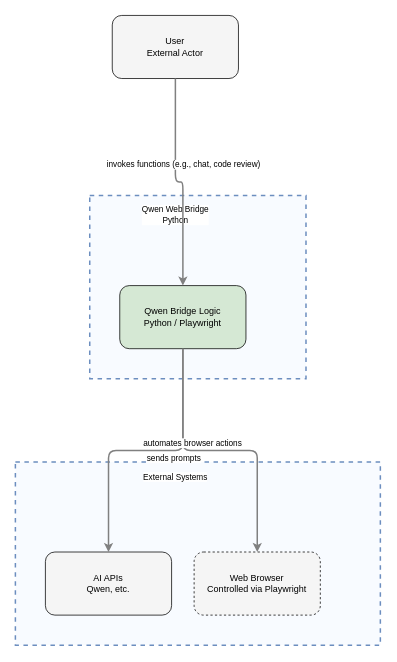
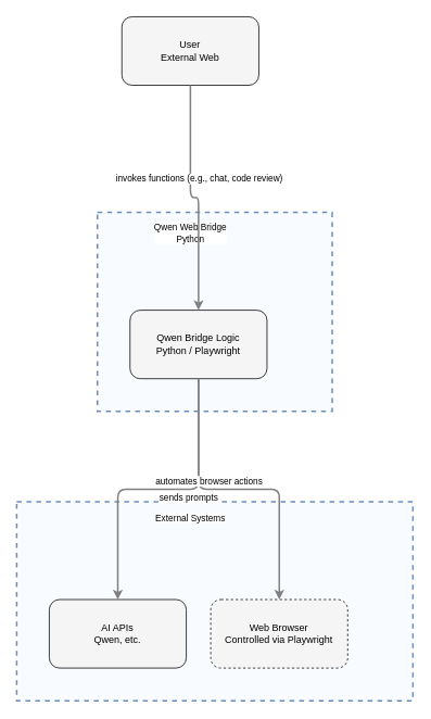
- <mxCell id="6" value="User&lt;br&gt;External Actor" style="rounded=1;whiteSpace=wrap;html=1;fillColor=#f5f5f5" vertex="1" parent="1"><mxGeometry x="149.079" y="20" width="168.158" height="84.079" as="geometry" /></mxCell>
+ <mxCell id="6" value="User&lt;br&gt;External Web" style="rounded=1;whiteSpace=wrap;html=1;fillColor=#f5f5f5" vertex="1" parent="1"><mxGeometry x="149.079" y="20" width="168.158" height="84.079" as="geometry" /></mxCell>
- <mxCell id="9" value="Qwen Bridge Logic&lt;br&gt;Python / Playwright" style="rounded=1;whiteSpace=wrap;html=1;fillColor=#d5e8d4;" vertex="1" parent="2"><mxGeometry x="40" y="120" width="168.158" height="84.079" as="geometry" /></mxCell>
+ <mxCell id="9" value="Qwen Bridge Logic&lt;br&gt;Python / Playwright" style="rounded=1;whiteSpace=wrap;html=1;fillColor=#f5f5f5" vertex="1" parent="2"><mxGeometry x="40" y="120" width="168.158" height="84.079" as="geometry" /></mxCell>
